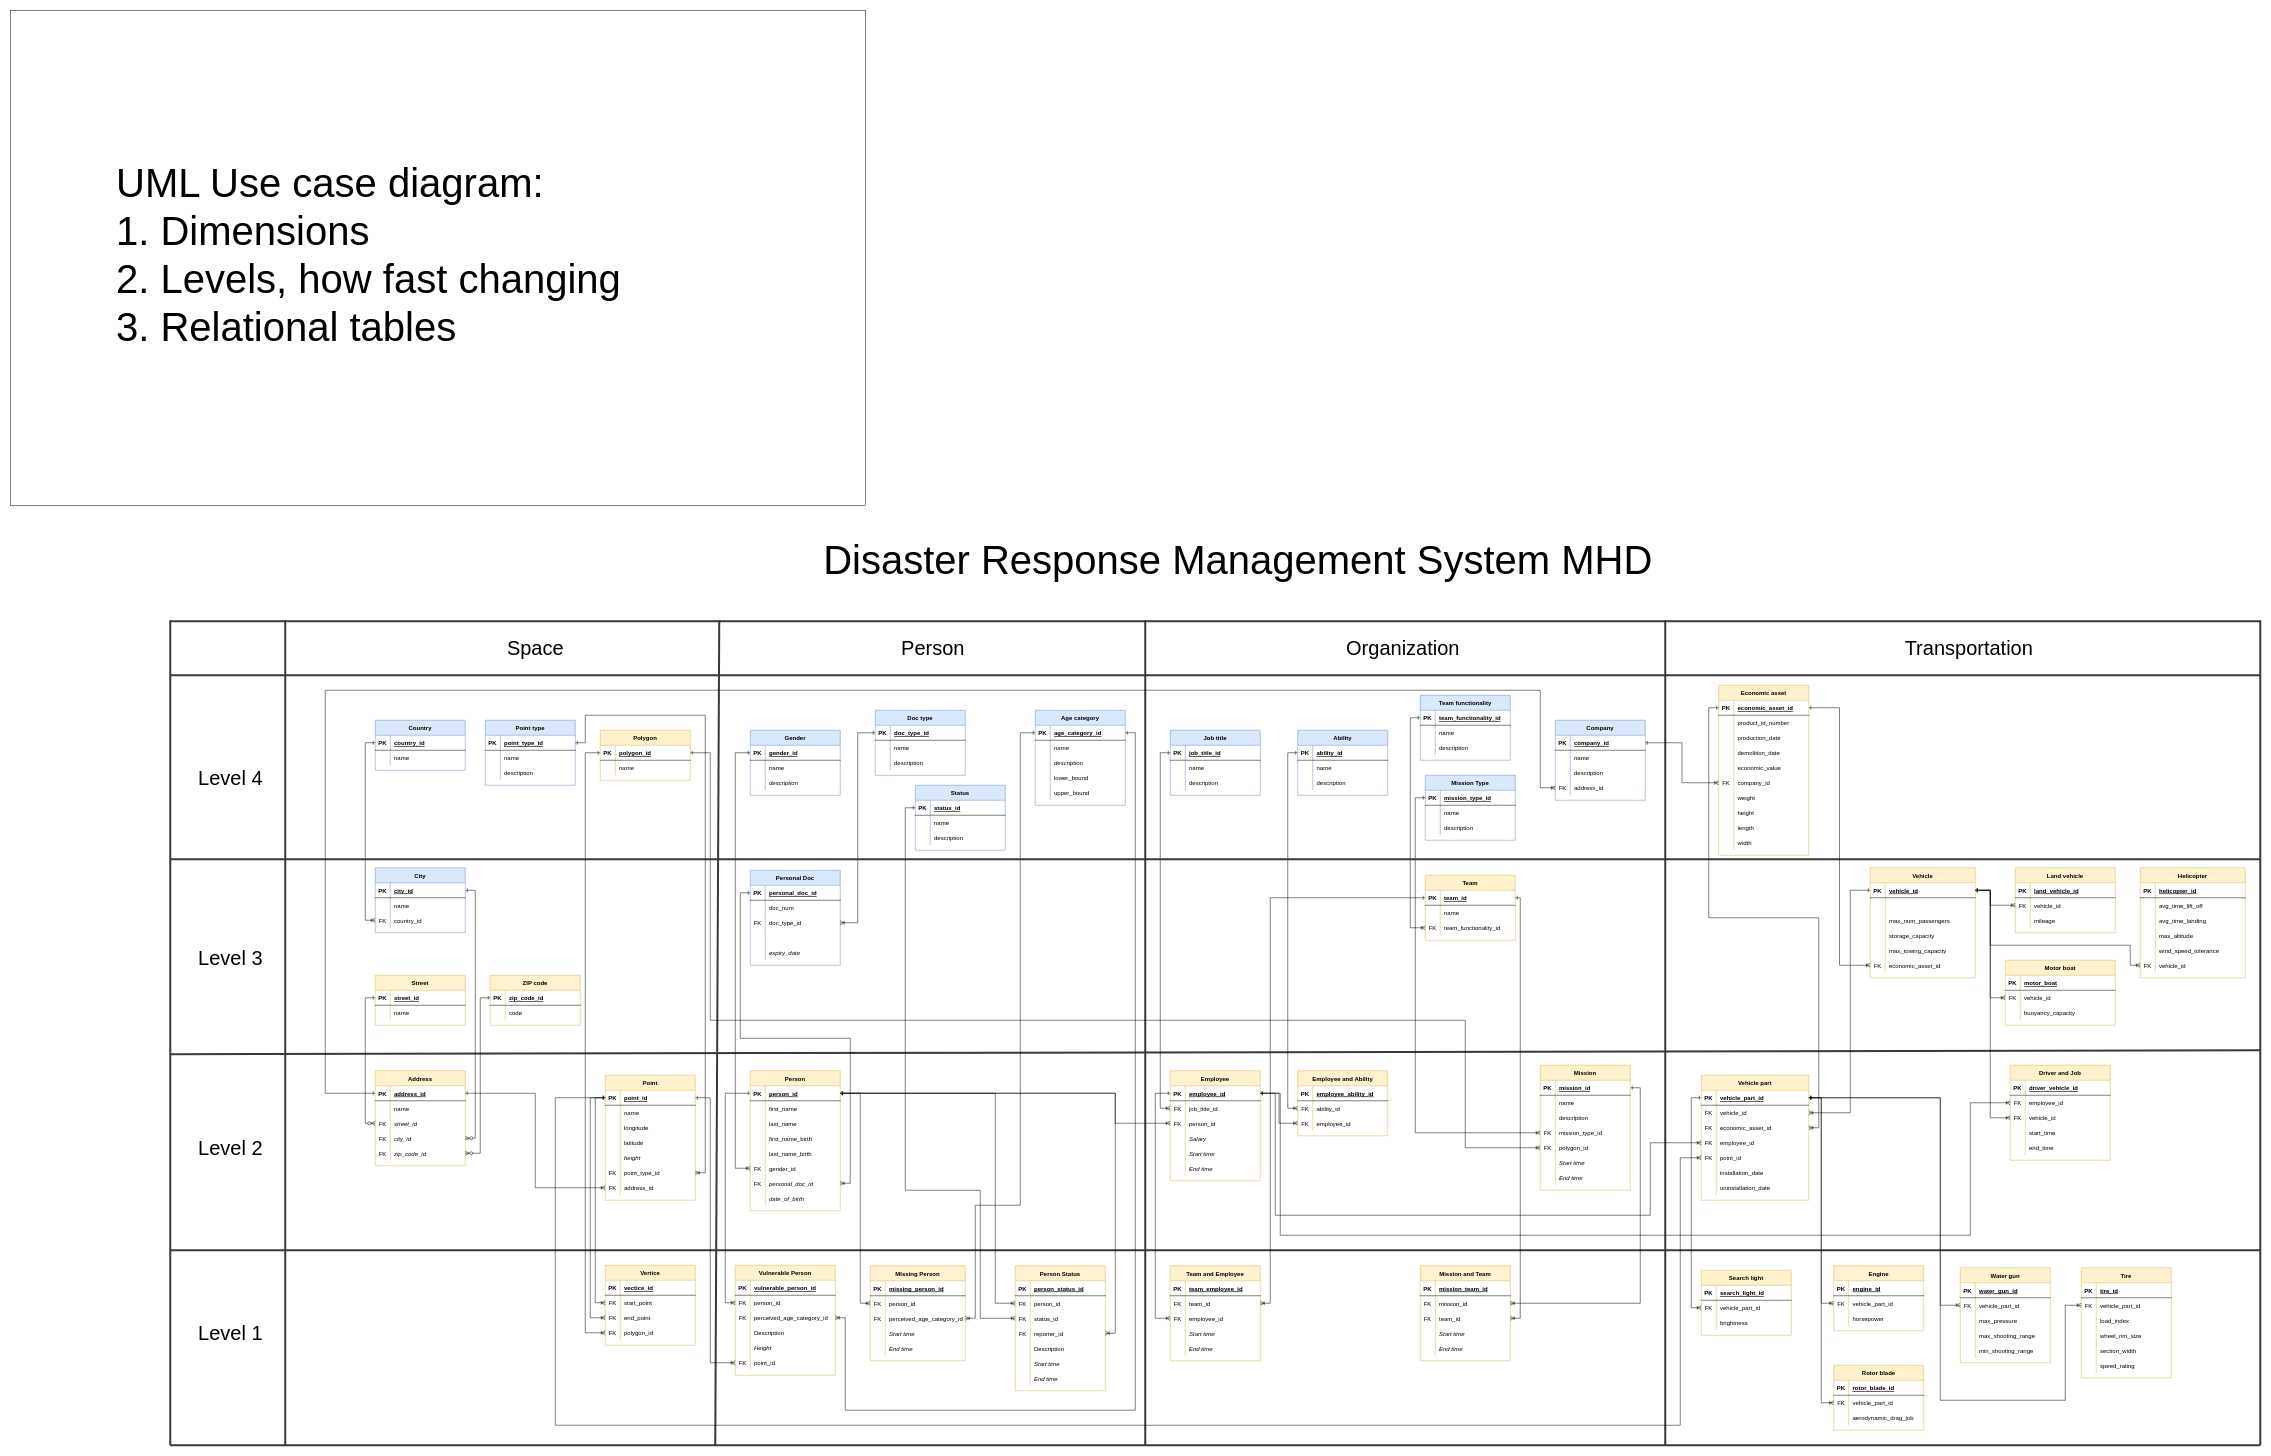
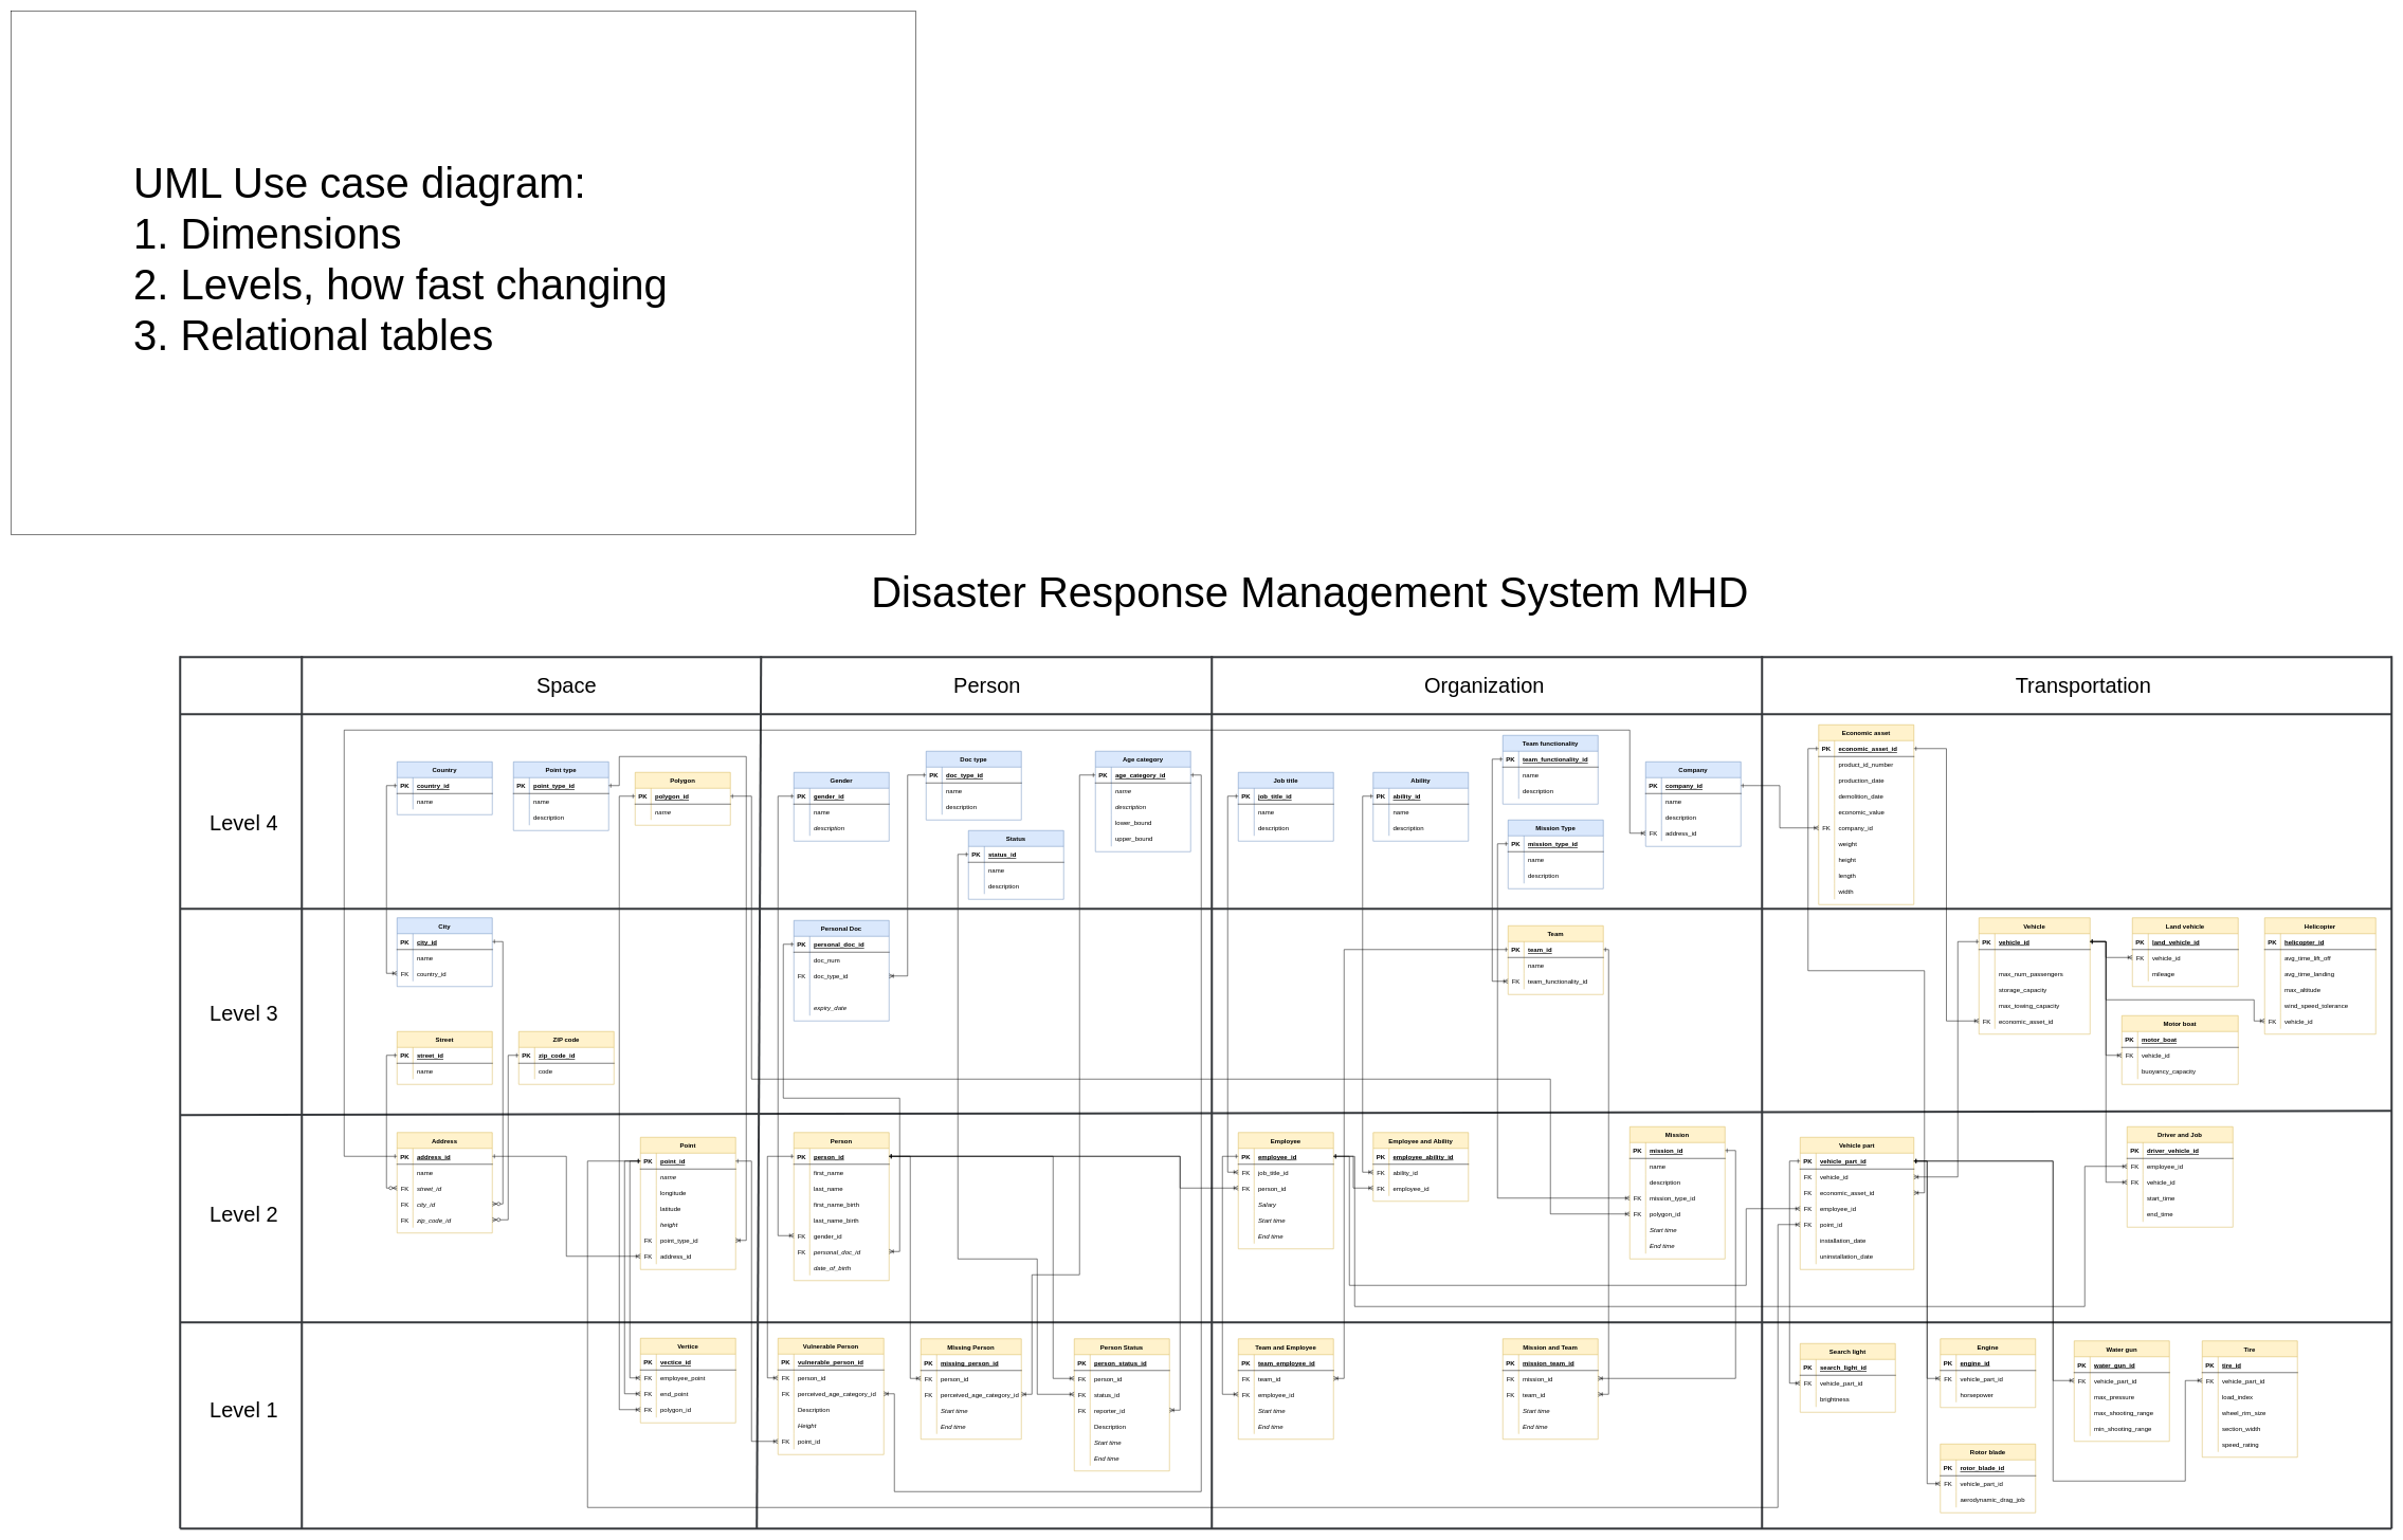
- <mxCell id="651" value="&lt;span style=&quot;font-size: 80px&quot;&gt;UML Use case diagram:&lt;br&gt;1. Dimensions&lt;br&gt;2. Levels, how fast changing&lt;br&gt;3. Relational tables&lt;br&gt;&lt;/span&gt;" style="rounded=0;whiteSpace=wrap;html=1;align=left;gradientColor=#ffffff;strokeColor=none;" parent="1" vertex="1"><mxGeometry x="230" y="220" width="1110" height="580" as="geometry" /></mxCell>
+ <mxCell id="651" value="&lt;span style=&quot;font-size: 80px&quot;&gt;UML Use case diagram:&lt;br&gt;1. Dimensions&lt;br&gt;2. Levels, how fast changing&lt;br&gt;3. Relational tables&lt;br&gt;&lt;/span&gt;" style="rounded=0;whiteSpace=wrap;html=1;align=left;gradientColor=#ffffff;strokeColor=none;" parent="1" vertex="1"><mxGeometry x="250" y="200" width="1110" height="580" as="geometry" /></mxCell>
- <mxCell id="291" value="start_point" style="shape=partialRectangle;connectable=0;fillColor=none;top=0;left=0;bottom=0;right=0;align=left;spacingLeft=6;overflow=hidden;" parent="289" vertex="1"><mxGeometry x="30" width="150" height="30" as="geometry" /></mxCell>
+ <mxCell id="291" value="employee_point" style="shape=partialRectangle;connectable=0;fillColor=none;top=0;left=0;bottom=0;right=0;align=left;spacingLeft=6;overflow=hidden;" parent="289" vertex="1"><mxGeometry x="30" width="150" height="30" as="geometry" /></mxCell>
